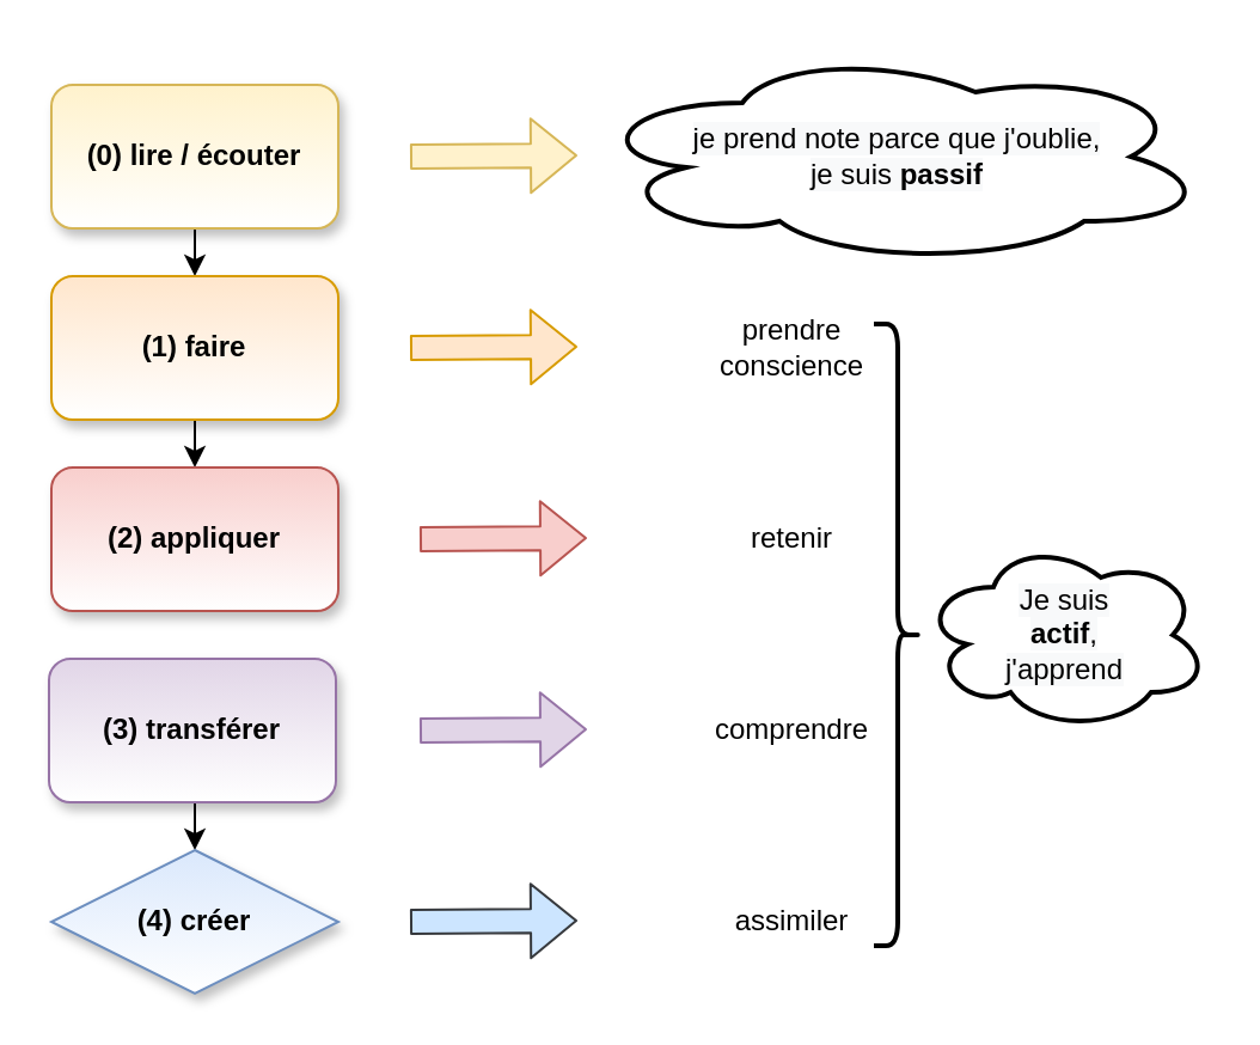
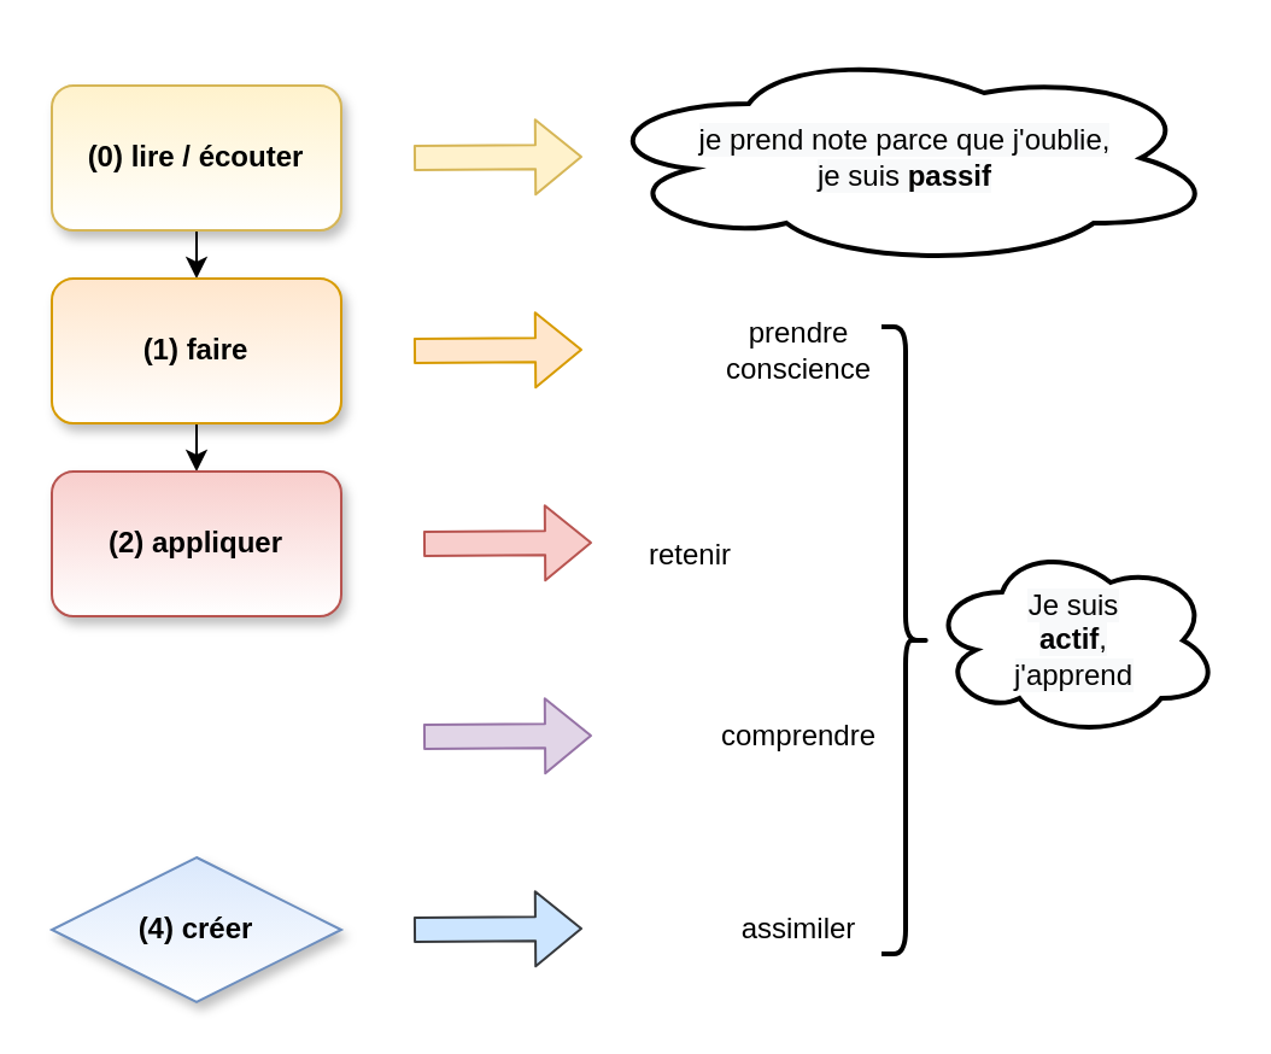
- <mxCell id="19" value="retenir" style="text;html=1;strokeColor=none;fillColor=none;align=center;verticalAlign=middle;whiteSpace=wrap;rounded=0;shadow=1;glass=0;" parent="1" vertex="1"><mxGeometry x="311" y="215" width="40" height="20" as="geometry" /></mxCell>
+ <mxCell id="19" value="retenir" style="text;html=1;strokeColor=none;fillColor=none;align=center;verticalAlign=middle;whiteSpace=wrap;rounded=0;shadow=1;glass=0;" parent="1" vertex="1"><mxGeometry x="266" y="220" width="40" height="20" as="geometry" /></mxCell>
- <mxCell id="8" value="&lt;b&gt;(3) transférer&lt;/b&gt;" style="rounded=1;whiteSpace=wrap;html=1;fillColor=#e1d5e7;strokeColor=#9673a6;shadow=1;glass=0;gradientColor=#ffffff;" parent="1" vertex="1"><mxGeometry x="20" y="275" width="120" height="60" as="geometry" /></mxCell>
- <mxCell id="7" style="edgeStyle=orthogonalEdgeStyle;rounded=0;orthogonalLoop=1;jettySize=auto;html=1;exitX=0.5;exitY=1;exitDx=0;exitDy=0;entryX=0.5;entryY=0;entryDx=0;entryDy=0;" parent="1" source="8" target="17" edge="1"><mxGeometry relative="1" as="geometry" /></mxCell>
